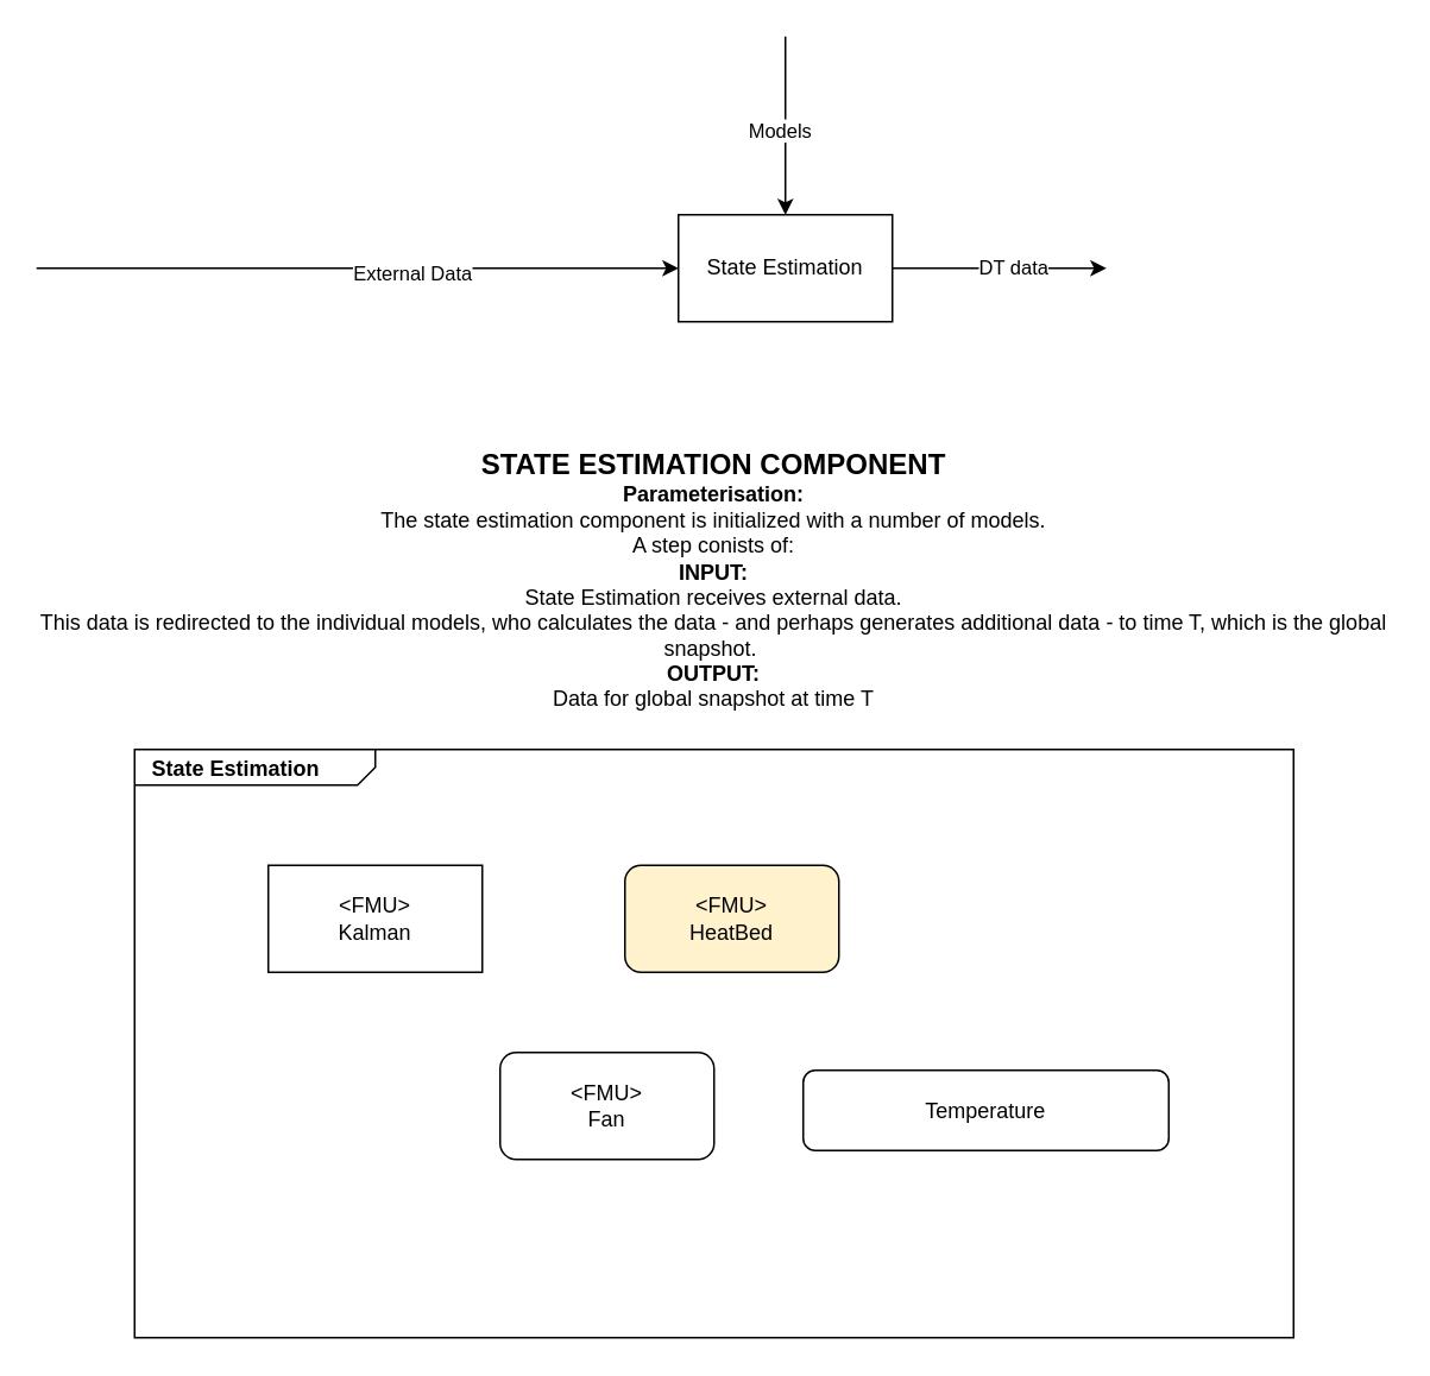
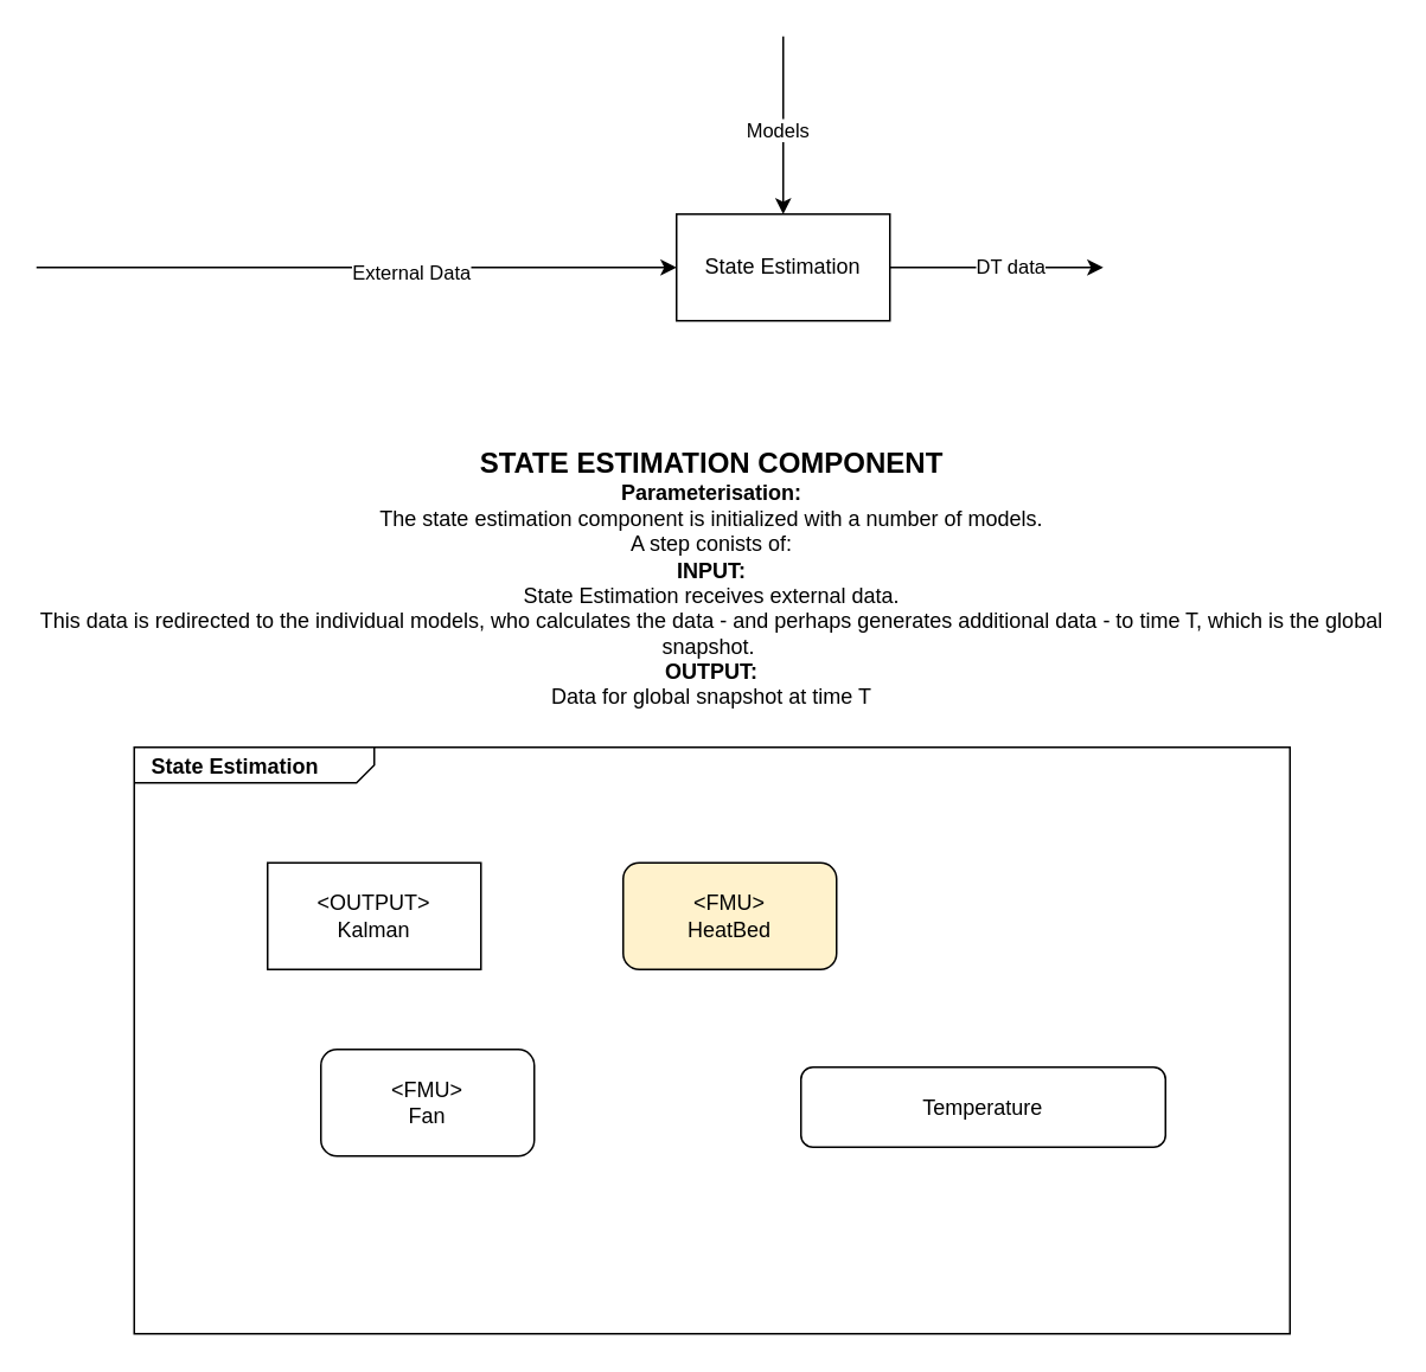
- <mxCell id="14" value="&amp;lt;FMU&amp;gt;&lt;br&gt;Kalman" style="rounded=0;whiteSpace=wrap;html=1;" vertex="1" parent="1"><mxGeometry x="150" y="485" width="120" height="60" as="geometry" /></mxCell>
+ <mxCell id="14" value="&amp;lt;OUTPUT&amp;gt;&lt;br&gt;Kalman" style="rounded=0;whiteSpace=wrap;html=1;" vertex="1" parent="1"><mxGeometry x="150" y="485" width="120" height="60" as="geometry" /></mxCell>
- <mxCell id="12" value="&amp;lt;FMU&amp;gt;&lt;br&gt;Fan" style="rounded=1;whiteSpace=wrap;html=1;" vertex="1" parent="1"><mxGeometry x="280" y="590" width="120" height="60" as="geometry" /></mxCell>
+ <mxCell id="12" value="&amp;lt;FMU&amp;gt;&lt;br&gt;Fan" style="rounded=1;whiteSpace=wrap;html=1;" vertex="1" parent="1"><mxGeometry x="180" y="590" width="120" height="60" as="geometry" /></mxCell>
